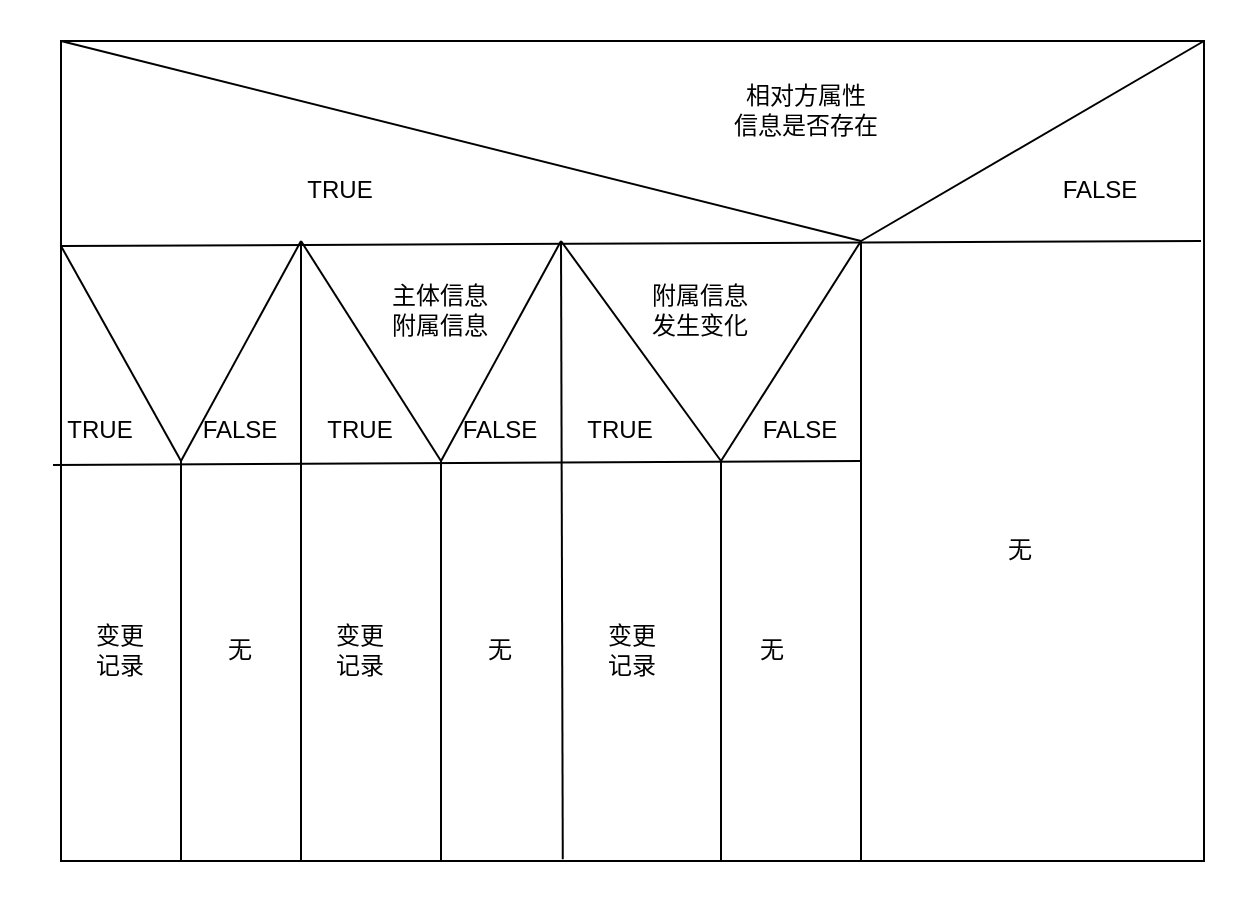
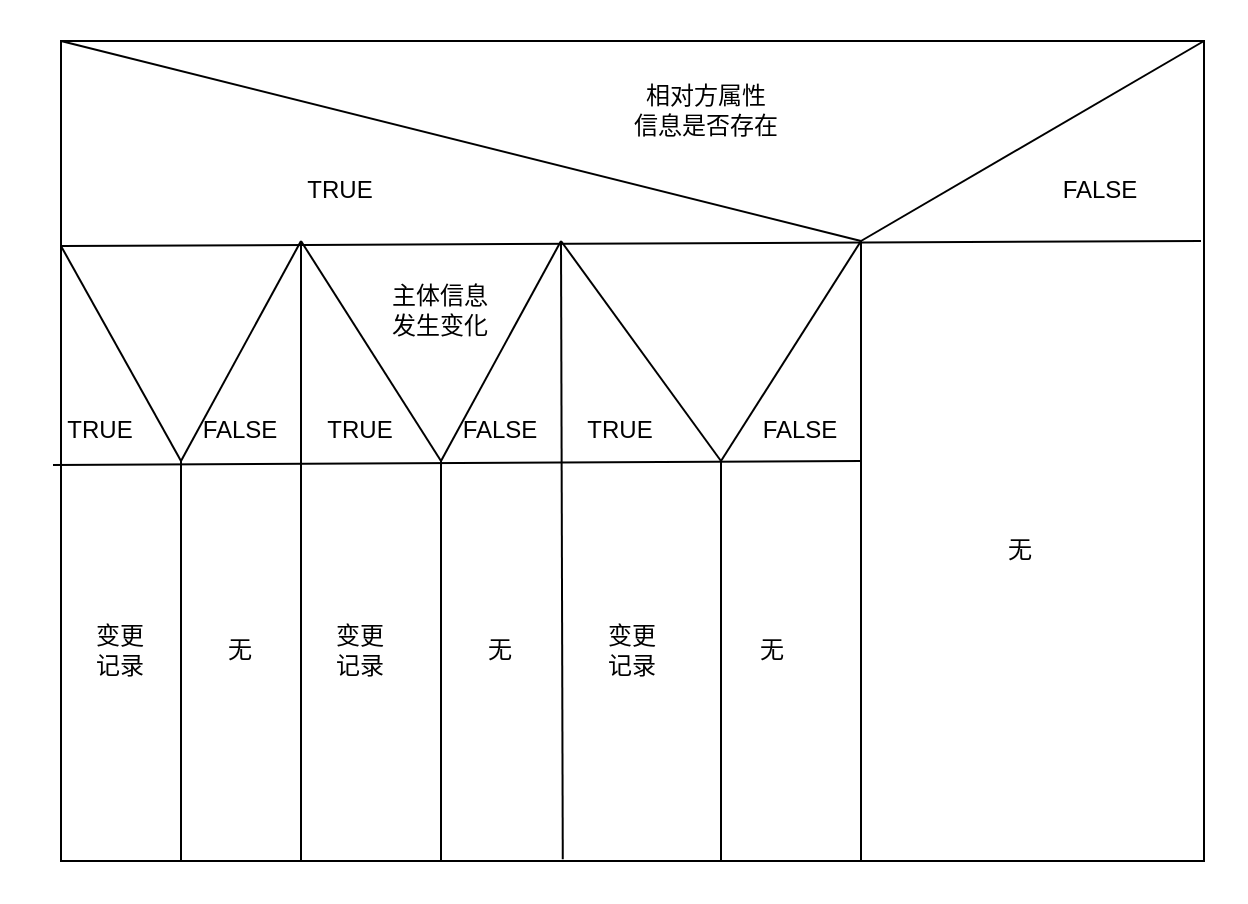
- <mxCell id="8" value="相对方属性&lt;br&gt;信息是否存在" style="text;html=1;strokeColor=none;fillColor=none;align=center;verticalAlign=middle;whiteSpace=wrap;rounded=0;" vertex="1" parent="1"><mxGeometry x="340" y="30" width="126" height="50" as="geometry" /></mxCell>
+ <mxCell id="8" value="相对方属性&lt;br&gt;信息是否存在" style="text;html=1;strokeColor=none;fillColor=none;align=center;verticalAlign=middle;whiteSpace=wrap;rounded=0;" vertex="1" parent="1"><mxGeometry x="290" y="30" width="126" height="50" as="geometry" /></mxCell>
- <mxCell id="20" value="主体信息&lt;br&gt;附属信息" style="text;html=1;strokeColor=none;fillColor=none;align=center;verticalAlign=middle;whiteSpace=wrap;rounded=0;" vertex="1" parent="1"><mxGeometry x="190" y="140" width="60" height="30" as="geometry" /></mxCell>
+ <mxCell id="20" value="主体信息&lt;br&gt;发生变化" style="text;html=1;strokeColor=none;fillColor=none;align=center;verticalAlign=middle;whiteSpace=wrap;rounded=0;" vertex="1" parent="1"><mxGeometry x="190" y="140" width="60" height="30" as="geometry" /></mxCell>
- <mxCell id="21" value="附属信息&lt;br&gt;发生变化" style="text;html=1;strokeColor=none;fillColor=none;align=center;verticalAlign=middle;whiteSpace=wrap;rounded=0;" vertex="1" parent="1"><mxGeometry x="320" y="140" width="60" height="30" as="geometry" /></mxCell>
